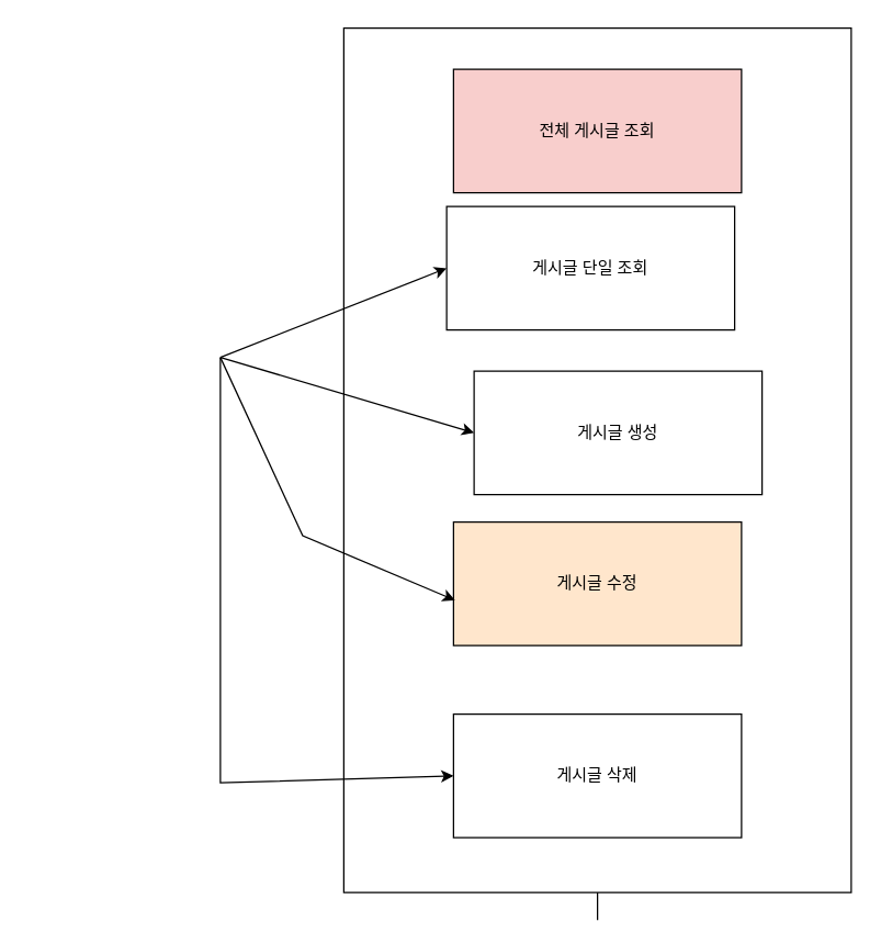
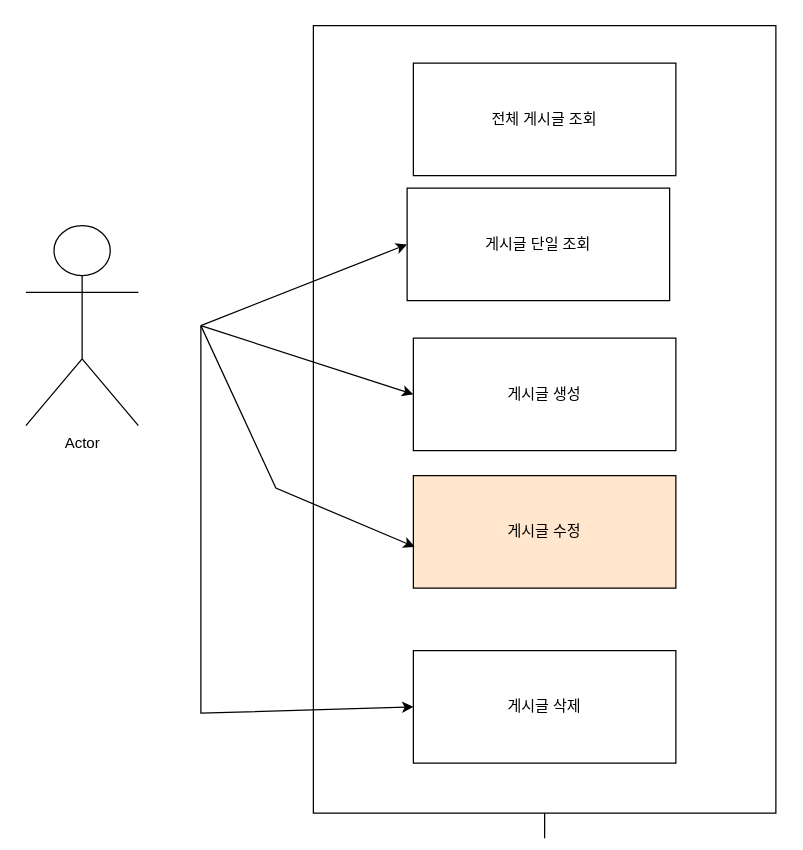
- <mxCell id="5" value="전체 게시글 조회" style="rounded=0;whiteSpace=wrap;html=1;fillColor=#f8cecc;" vertex="1" parent="1"><mxGeometry x="330" y="50" width="210" height="90" as="geometry" /></mxCell>
+ <mxCell id="5" value="전체 게시글 조회" style="rounded=0;whiteSpace=wrap;html=1;" vertex="1" parent="1"><mxGeometry x="330" y="50" width="210" height="90" as="geometry" /></mxCell>
+ <mxCell id="2" value="Actor" style="shape=umlActor;verticalLabelPosition=bottom;verticalAlign=top;html=1;outlineConnect=0;" vertex="1" parent="1"><mxGeometry x="20" y="180" width="90" height="160" as="geometry" /></mxCell>
- <mxCell id="8" value="게시글 생성" style="rounded=0;whiteSpace=wrap;html=1;" vertex="1" parent="1"><mxGeometry x="345" y="270" width="210" height="90" as="geometry" /></mxCell>
+ <mxCell id="8" value="게시글 생성" style="rounded=0;whiteSpace=wrap;html=1;" vertex="1" parent="1"><mxGeometry x="330" y="270" width="210" height="90" as="geometry" /></mxCell>
